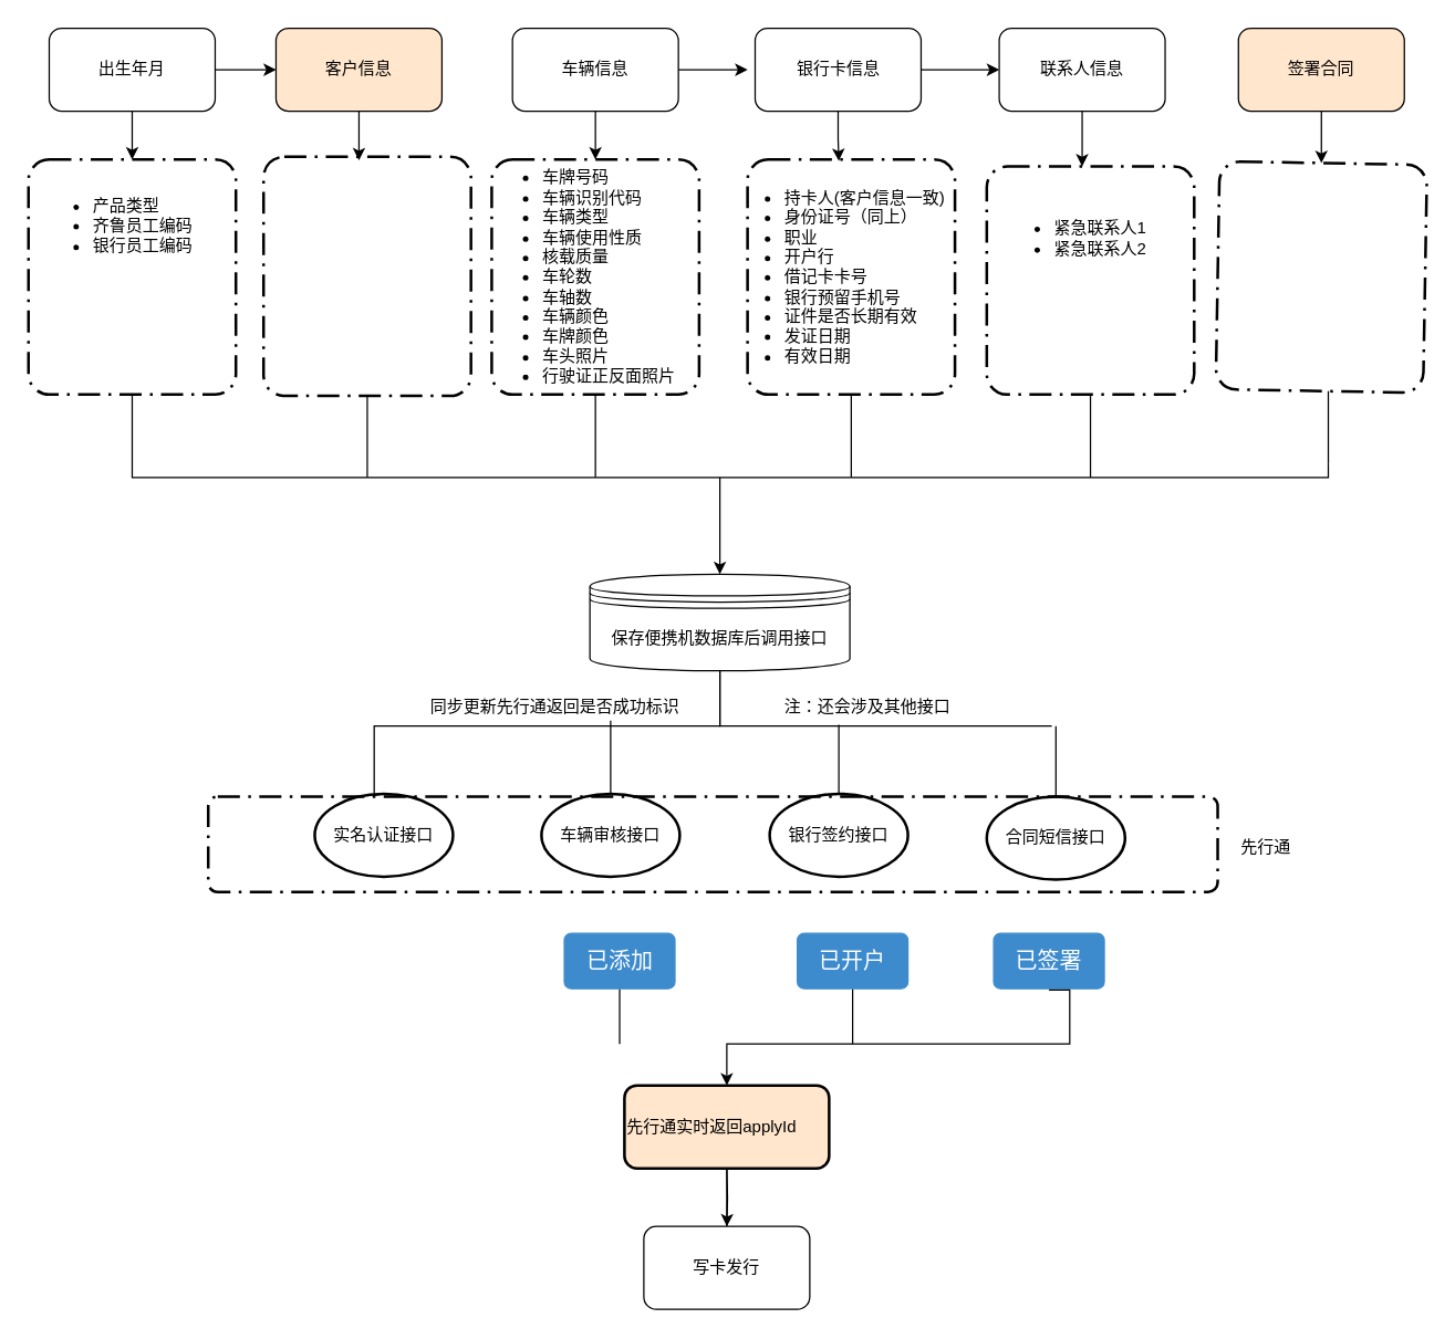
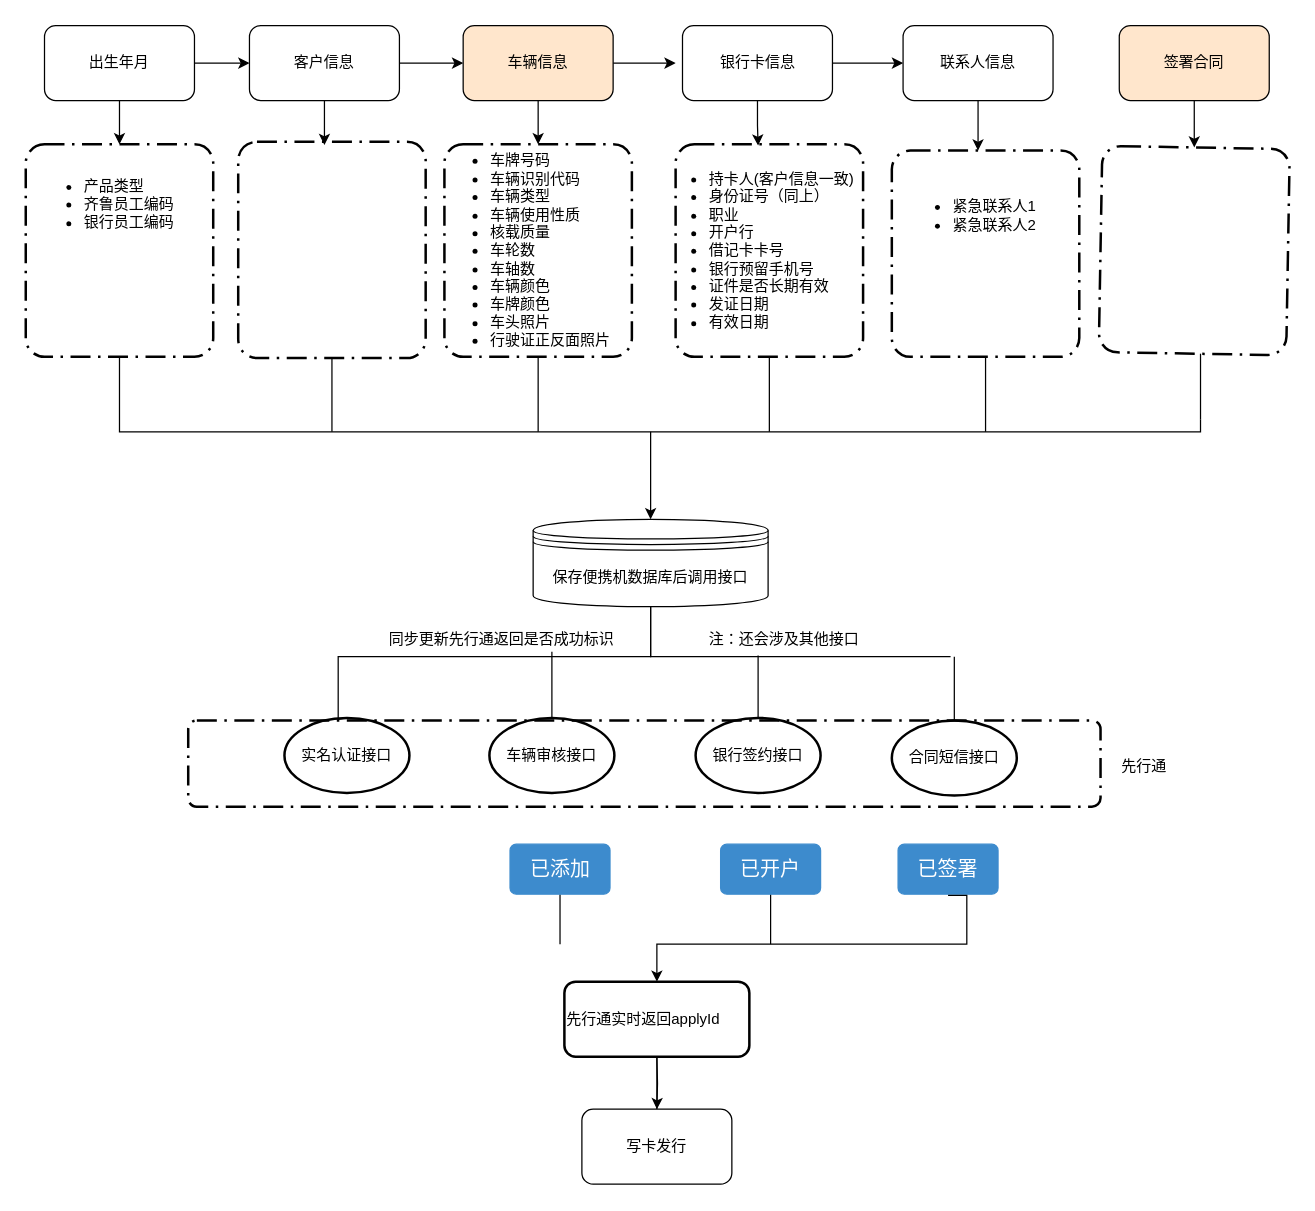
- <mxCell id="4" value="客户信息" style="rounded=1;whiteSpace=wrap;html=1;fillColor=#ffe6cc;" parent="1" vertex="1"><mxGeometry x="199" y="20" width="120" height="60" as="geometry" /></mxCell>
+ <mxCell id="4" value="客户信息" style="rounded=1;whiteSpace=wrap;html=1;" parent="1" vertex="1"><mxGeometry x="199" y="20" width="120" height="60" as="geometry" /></mxCell>
+ <mxCell id="2" style="edgeStyle=orthogonalEdgeStyle;rounded=0;orthogonalLoop=1;jettySize=auto;html=1;entryX=0;entryY=0.5;entryDx=0;entryDy=0;" parent="1" source="4" target="10" edge="1"><mxGeometry relative="1" as="geometry" /></mxCell>
- <mxCell id="10" value="车辆信息" style="rounded=1;whiteSpace=wrap;html=1;" parent="1" vertex="1"><mxGeometry x="370" y="20" width="120" height="60" as="geometry" /></mxCell>
+ <mxCell id="10" value="车辆信息" style="rounded=1;whiteSpace=wrap;html=1;fillColor=#ffe6cc;" parent="1" vertex="1"><mxGeometry x="370" y="20" width="120" height="60" as="geometry" /></mxCell>
- <mxCell id="55" value="先行通实时返回applyId" style="rounded=1;whiteSpace=wrap;html=1;strokeWidth=2;align=left;fillColor=#ffe6cc;" parent="1" vertex="1"><mxGeometry x="451" y="785" width="148" height="60" as="geometry" /></mxCell>
+ <mxCell id="55" value="先行通实时返回applyId" style="rounded=1;whiteSpace=wrap;html=1;strokeWidth=2;align=left;" parent="1" vertex="1"><mxGeometry x="451" y="785" width="148" height="60" as="geometry" /></mxCell>
